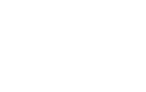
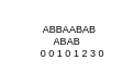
+ <mxCell id="2" value="&lt;div&gt;&amp;nbsp; ABBAABAB&lt;/div&gt;ABAB&lt;br&gt;&lt;div&gt;&amp;nbsp; &amp;nbsp; &amp;nbsp;0 0 1 0 1 2 3 0&amp;nbsp;&lt;br&gt;&lt;/div&gt;" style="text;html=1;align=center;verticalAlign=middle;resizable=0;points=[];autosize=1;strokeColor=none;fillColor=none;" vertex="1" parent="1"><mxGeometry x="20" y="20" width="120" height="60" as="geometry" /></mxCell>
